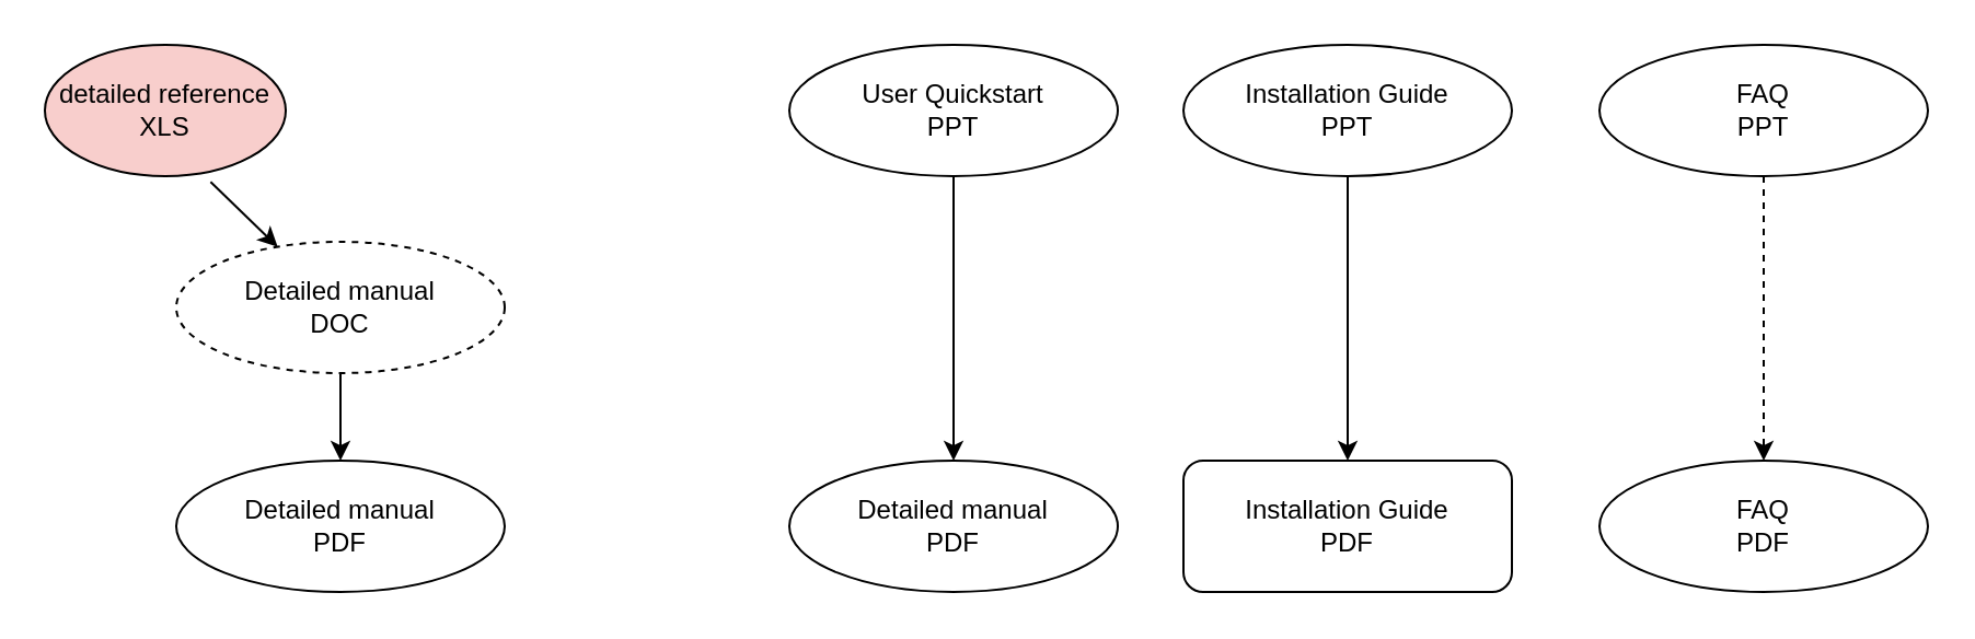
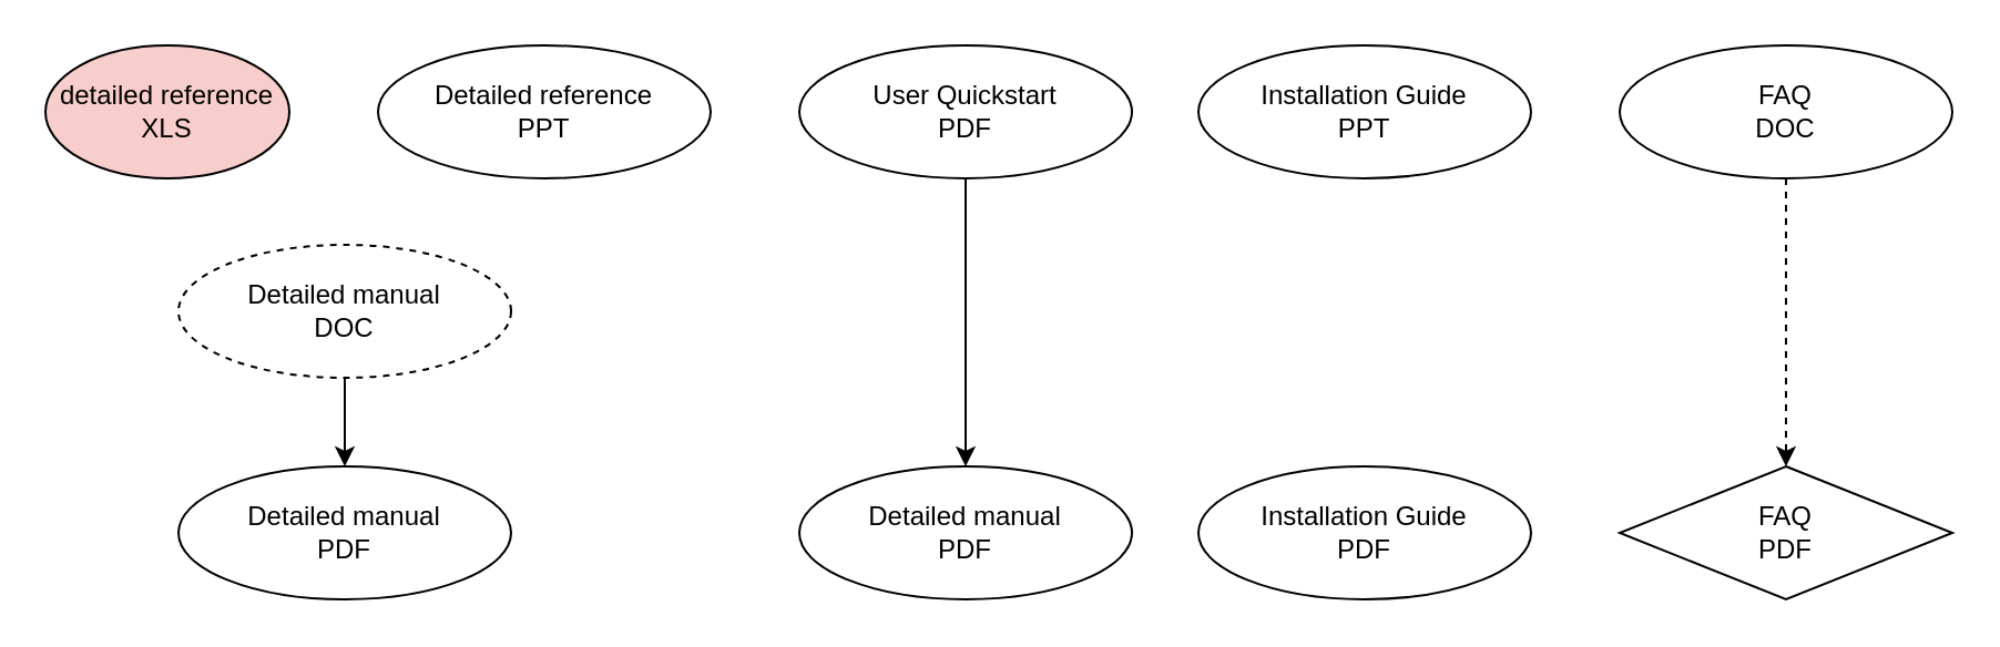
+ <mxCell id="3" value="Detailed reference&lt;br&gt;PPT" style="ellipse;whiteSpace=wrap;html=1;" vertex="1" parent="1"><mxGeometry x="170" y="20" width="150" height="60" as="geometry" /></mxCell>
- <mxCell id="9" value="User Quickstart&lt;br&gt;PPT" style="ellipse;whiteSpace=wrap;html=1;" vertex="1" parent="1"><mxGeometry x="360" y="20" width="150" height="60" as="geometry" /></mxCell>
+ <mxCell id="9" value="User Quickstart&lt;br&gt;PDF" style="ellipse;whiteSpace=wrap;html=1;" vertex="1" parent="1"><mxGeometry x="360" y="20" width="150" height="60" as="geometry" /></mxCell>
- <mxCell id="15" value="FAQ&lt;br&gt;PPT" style="ellipse;whiteSpace=wrap;html=1;" vertex="1" parent="1"><mxGeometry x="730" y="20" width="150" height="60" as="geometry" /></mxCell>
+ <mxCell id="15" value="FAQ&lt;br&gt;DOC" style="ellipse;whiteSpace=wrap;html=1;" vertex="1" parent="1"><mxGeometry x="730" y="20" width="150" height="60" as="geometry" /></mxCell>
- <mxCell id="7" value="" style="endArrow=classic;html=1;exitX=0.688;exitY=1.044;exitDx=0;exitDy=0;exitPerimeter=0;" edge="1" parent="1" source="2" target="4"><mxGeometry width="50" height="50" relative="1" as="geometry"><mxPoint x="240" y="190" as="sourcePoint" /><mxPoint x="240" y="260" as="targetPoint" /></mxGeometry></mxCell>
- <mxCell id="13" value="" style="endArrow=classic;html=1;exitX=0.5;exitY=1;exitDx=0;exitDy=0;" edge="1" source="12" target="11" parent="1"><mxGeometry width="50" height="50" relative="1" as="geometry"><mxPoint x="345" y="180" as="sourcePoint" /><mxPoint x="345" y="220" as="targetPoint" /></mxGeometry></mxCell>
- <mxCell id="11" value="Installation Guide&lt;br&gt;PDF" style="whiteSpace=wrap;html=1;rounded=1;" vertex="1" parent="1"><mxGeometry x="540" y="210" width="150" height="60" as="geometry" /></mxCell>
+ <mxCell id="11" value="Installation Guide&lt;br&gt;PDF" style="ellipse;whiteSpace=wrap;html=1;" vertex="1" parent="1"><mxGeometry x="540" y="210" width="150" height="60" as="geometry" /></mxCell>
- <mxCell id="14" value="FAQ&lt;br&gt;PDF" style="ellipse;whiteSpace=wrap;html=1;" vertex="1" parent="1"><mxGeometry x="730" y="210" width="150" height="60" as="geometry" /></mxCell>
+ <mxCell id="14" value="FAQ&lt;br&gt;PDF" style="rhombus;whiteSpace=wrap;html=1;" vertex="1" parent="1"><mxGeometry x="730" y="210" width="150" height="60" as="geometry" /></mxCell>
